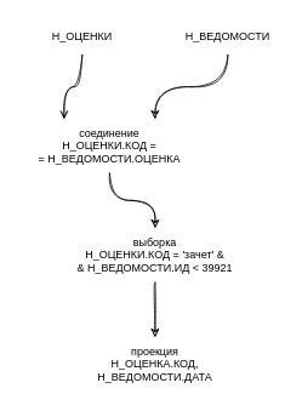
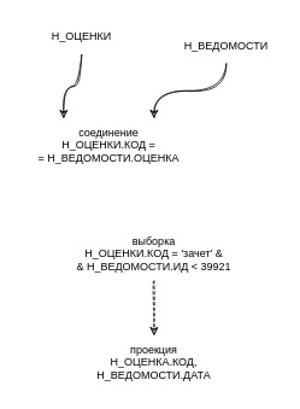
- <mxCell id="5" value="Н_ВЕДОМОСТИ" style="text;html=1;strokeColor=none;fillColor=none;align=center;verticalAlign=middle;whiteSpace=wrap;rounded=0;shadow=0;glass=0;sketch=1;" parent="1" vertex="1"><mxGeometry x="190" y="20" width="120" height="40" as="geometry" /></mxCell>
+ <mxCell id="5" value="Н_ВЕДОМОСТИ" style="text;html=1;strokeColor=none;fillColor=none;align=center;verticalAlign=middle;whiteSpace=wrap;rounded=0;shadow=0;glass=0;sketch=1;" parent="1" vertex="1"><mxGeometry x="190" y="30" width="120" height="40" as="geometry" /></mxCell>
- <mxCell id="2" style="edgeStyle=orthogonalEdgeStyle;rounded=0;sketch=1;orthogonalLoop=1;jettySize=auto;html=1;entryX=0.25;entryY=0;entryDx=0;entryDy=0;curved=1;endArrow=open;" parent="1" source="3" target="7" edge="1"><mxGeometry relative="1" as="geometry" /></mxCell>
+ <mxCell id="2" style="edgeStyle=orthogonalEdgeStyle;rounded=0;sketch=1;orthogonalLoop=1;jettySize=auto;html=1;entryX=0.25;entryY=0;entryDx=0;entryDy=0;curved=1;" parent="1" source="3" target="7" edge="1"><mxGeometry relative="1" as="geometry" /></mxCell>
- <mxCell id="6" style="edgeStyle=orthogonalEdgeStyle;rounded=0;sketch=1;orthogonalLoop=1;jettySize=auto;html=1;entryX=0.5;entryY=0;entryDx=0;entryDy=0;curved=1;" parent="1" source="7" target="9" edge="1"><mxGeometry relative="1" as="geometry" /></mxCell>
- <mxCell id="8" style="edgeStyle=orthogonalEdgeStyle;rounded=0;sketch=1;orthogonalLoop=1;jettySize=auto;html=1;entryX=0.5;entryY=0;entryDx=0;entryDy=0;curved=1;" parent="1" source="9" target="10" edge="1"><mxGeometry relative="1" as="geometry" /></mxCell>
+ <mxCell id="8" style="edgeStyle=orthogonalEdgeStyle;rounded=0;sketch=1;orthogonalLoop=1;jettySize=auto;html=1;entryX=0.5;entryY=0;entryDx=0;entryDy=0;curved=1;dashed=1;" parent="1" source="9" target="10" edge="1"><mxGeometry relative="1" as="geometry" /></mxCell>
